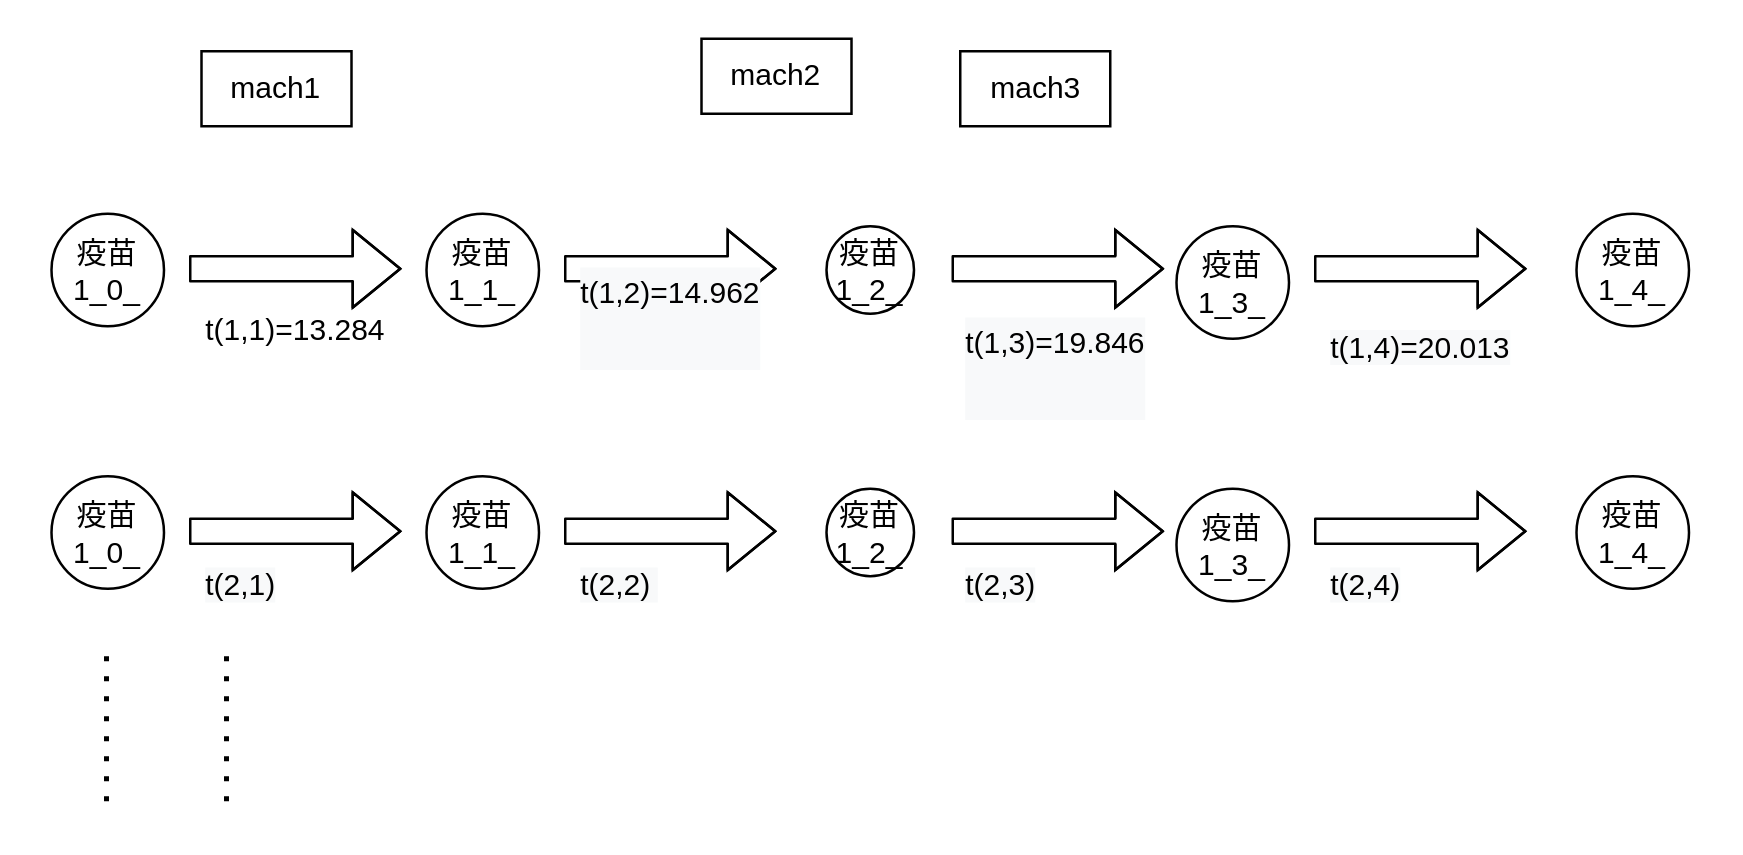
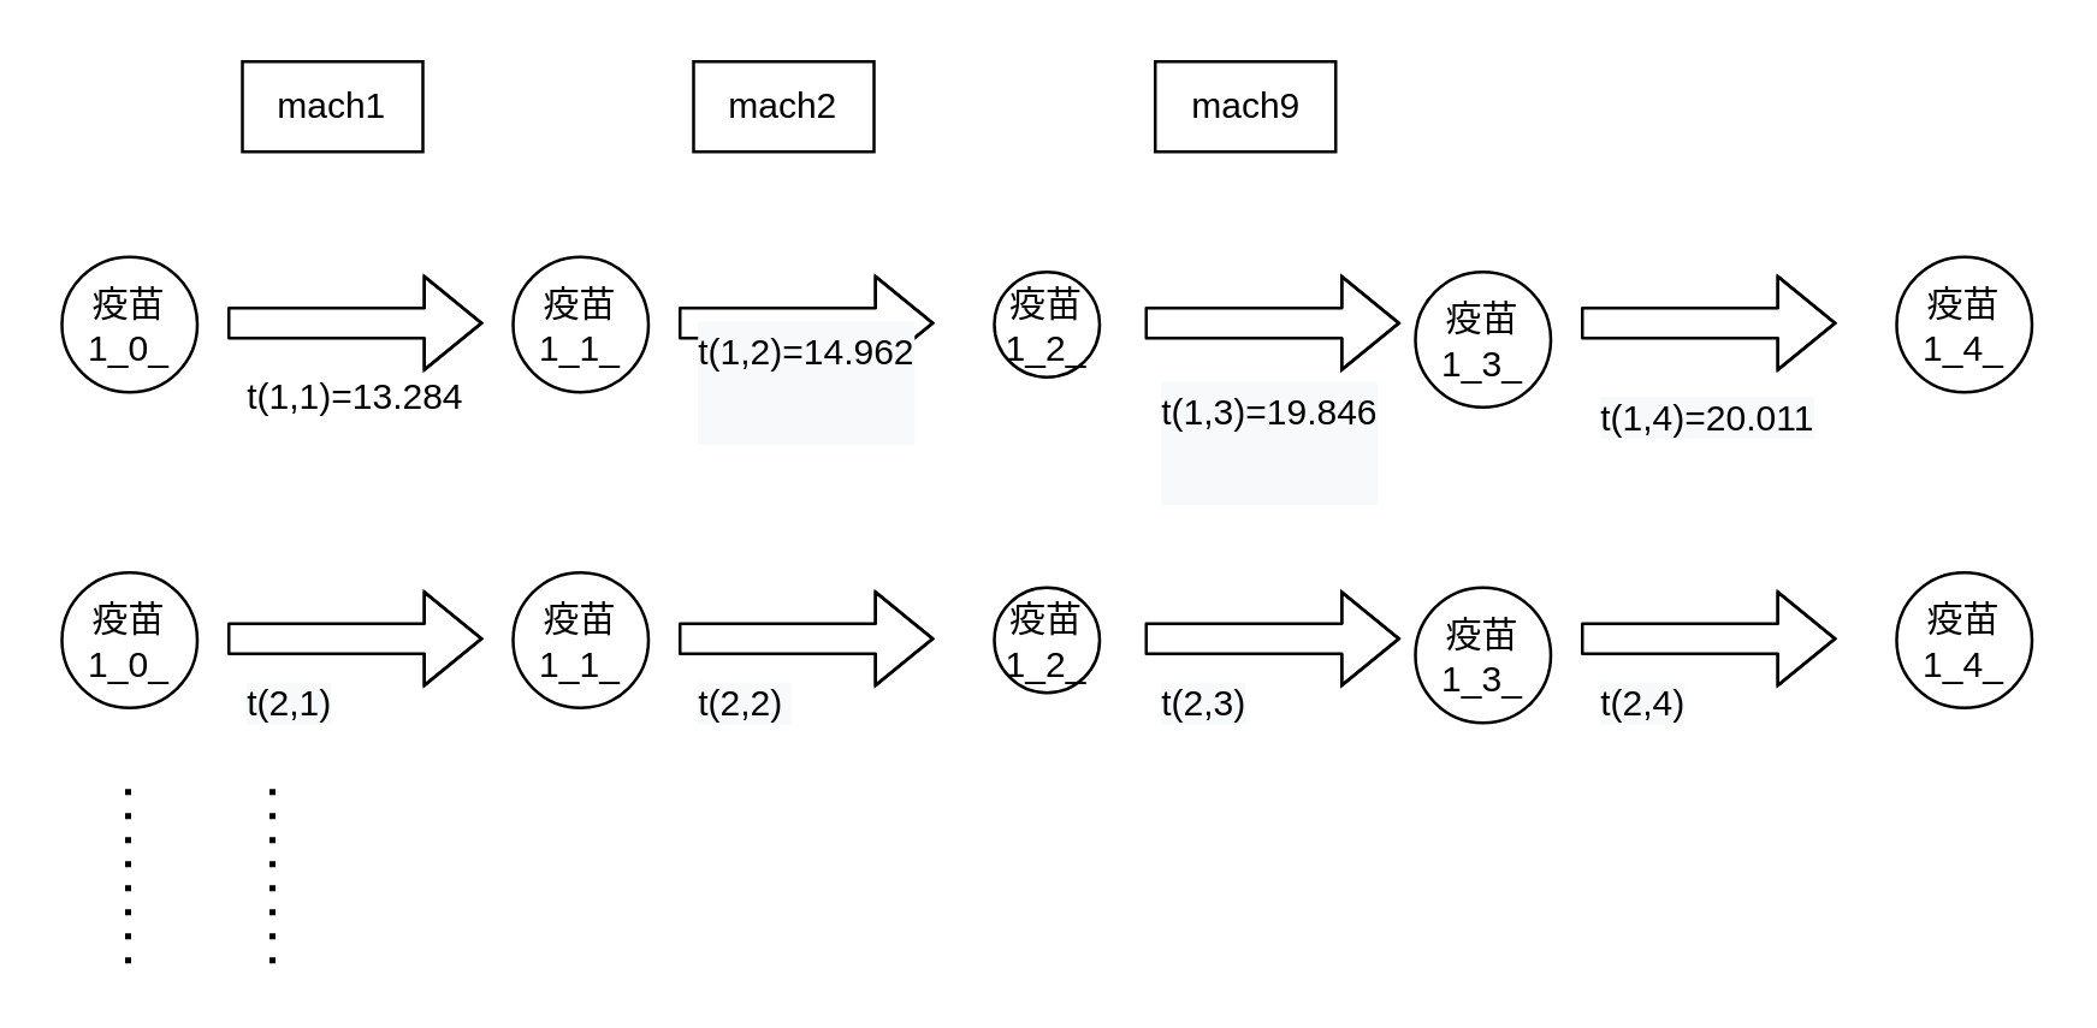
- <mxCell id="3" value="mach2" style="rounded=0;whiteSpace=wrap;html=1;" vertex="1" parent="1"><mxGeometry x="280" y="15" width="60" height="30" as="geometry" /></mxCell>
+ <mxCell id="3" value="mach2" style="rounded=0;whiteSpace=wrap;html=1;" vertex="1" parent="1"><mxGeometry x="230" y="20" width="60" height="30" as="geometry" /></mxCell>
- <mxCell id="4" value="mach3" style="rounded=0;whiteSpace=wrap;html=1;" vertex="1" parent="1"><mxGeometry x="383.5" y="20" width="60" height="30" as="geometry" /></mxCell>
+ <mxCell id="4" value="mach9" style="rounded=0;whiteSpace=wrap;html=1;" vertex="1" parent="1"><mxGeometry x="383.5" y="20" width="60" height="30" as="geometry" /></mxCell>
- <mxCell id="28" value="&lt;span style=&quot;color: rgb(0 , 0 , 0) ; font-family: &amp;#34;helvetica&amp;#34; ; font-size: 12px ; font-style: normal ; font-weight: 400 ; letter-spacing: normal ; text-align: left ; text-indent: 0px ; text-transform: none ; word-spacing: 0px ; background-color: rgb(248 , 249 , 250) ; display: inline ; float: none&quot;&gt;&lt;span style=&quot;font-family: &amp;#34;helvetica&amp;#34;&quot;&gt;t(1,4)=&lt;/span&gt;20.013&lt;/span&gt;" style="text;whiteSpace=wrap;html=1;" vertex="1" parent="1"><mxGeometry x="530" y="125" width="80" height="30" as="geometry" /></mxCell>
+ <mxCell id="28" value="&lt;span style=&quot;color: rgb(0 , 0 , 0) ; font-family: &amp;#34;helvetica&amp;#34; ; font-size: 12px ; font-style: normal ; font-weight: 400 ; letter-spacing: normal ; text-align: left ; text-indent: 0px ; text-transform: none ; word-spacing: 0px ; background-color: rgb(248 , 249 , 250) ; display: inline ; float: none&quot;&gt;&lt;span style=&quot;font-family: &amp;#34;helvetica&amp;#34;&quot;&gt;t(1,4)=&lt;/span&gt;20.011&lt;/span&gt;" style="text;whiteSpace=wrap;html=1;" vertex="1" parent="1"><mxGeometry x="530" y="125" width="80" height="30" as="geometry" /></mxCell>
